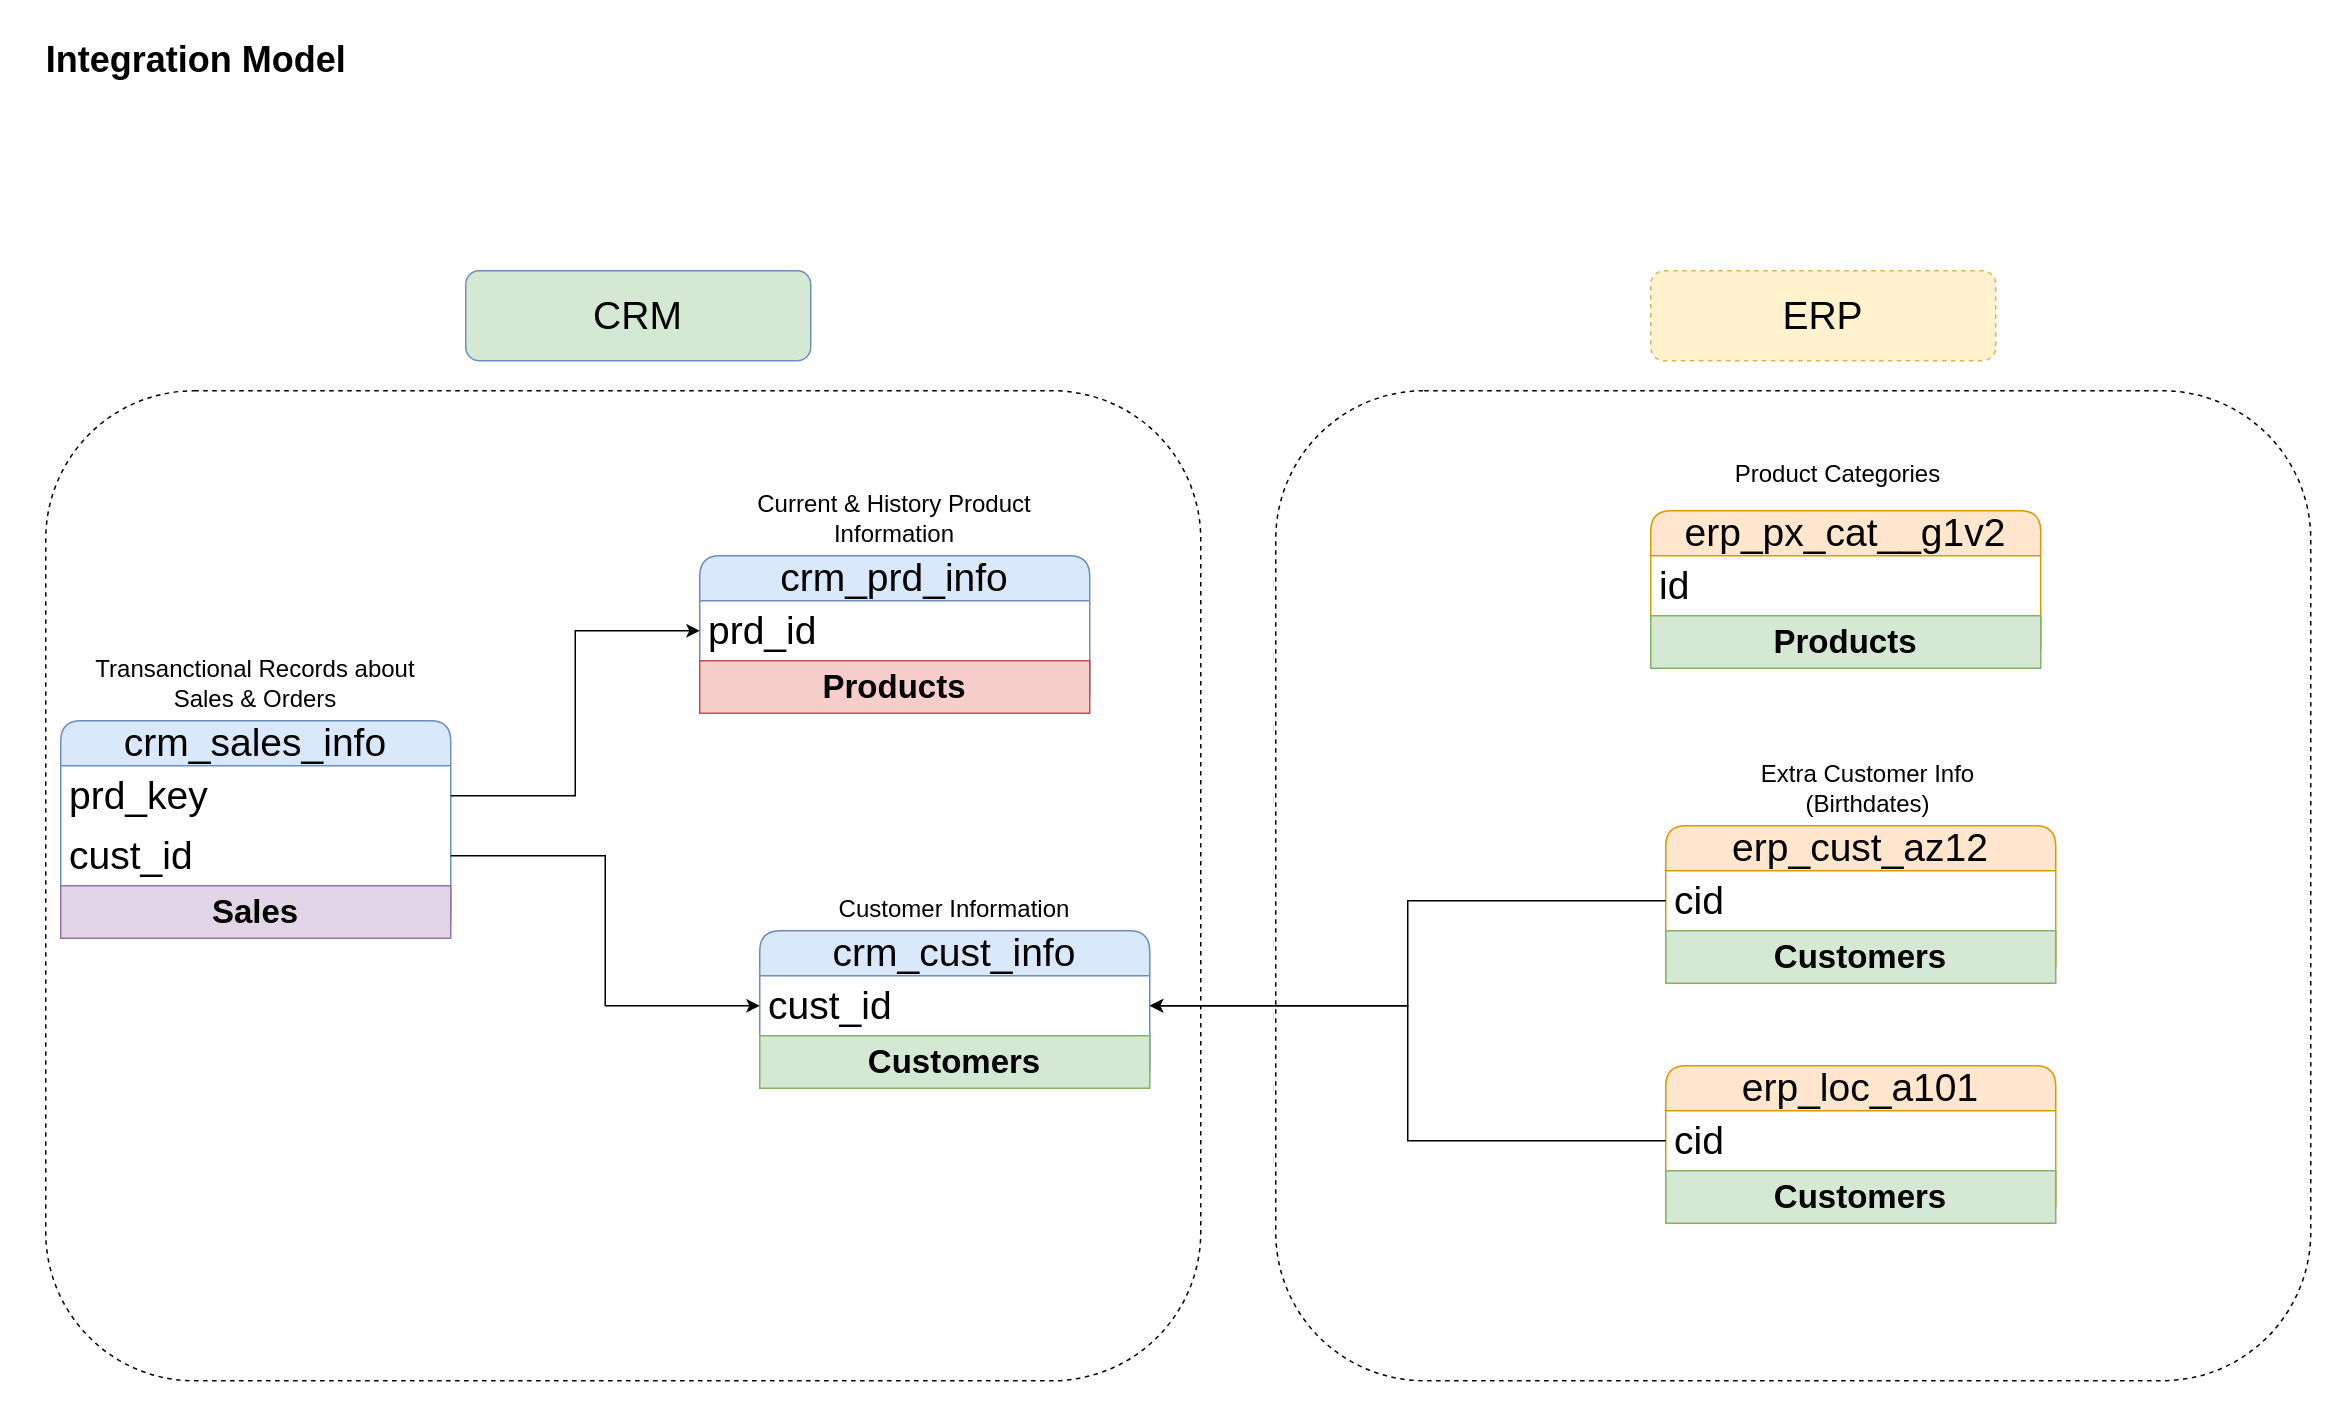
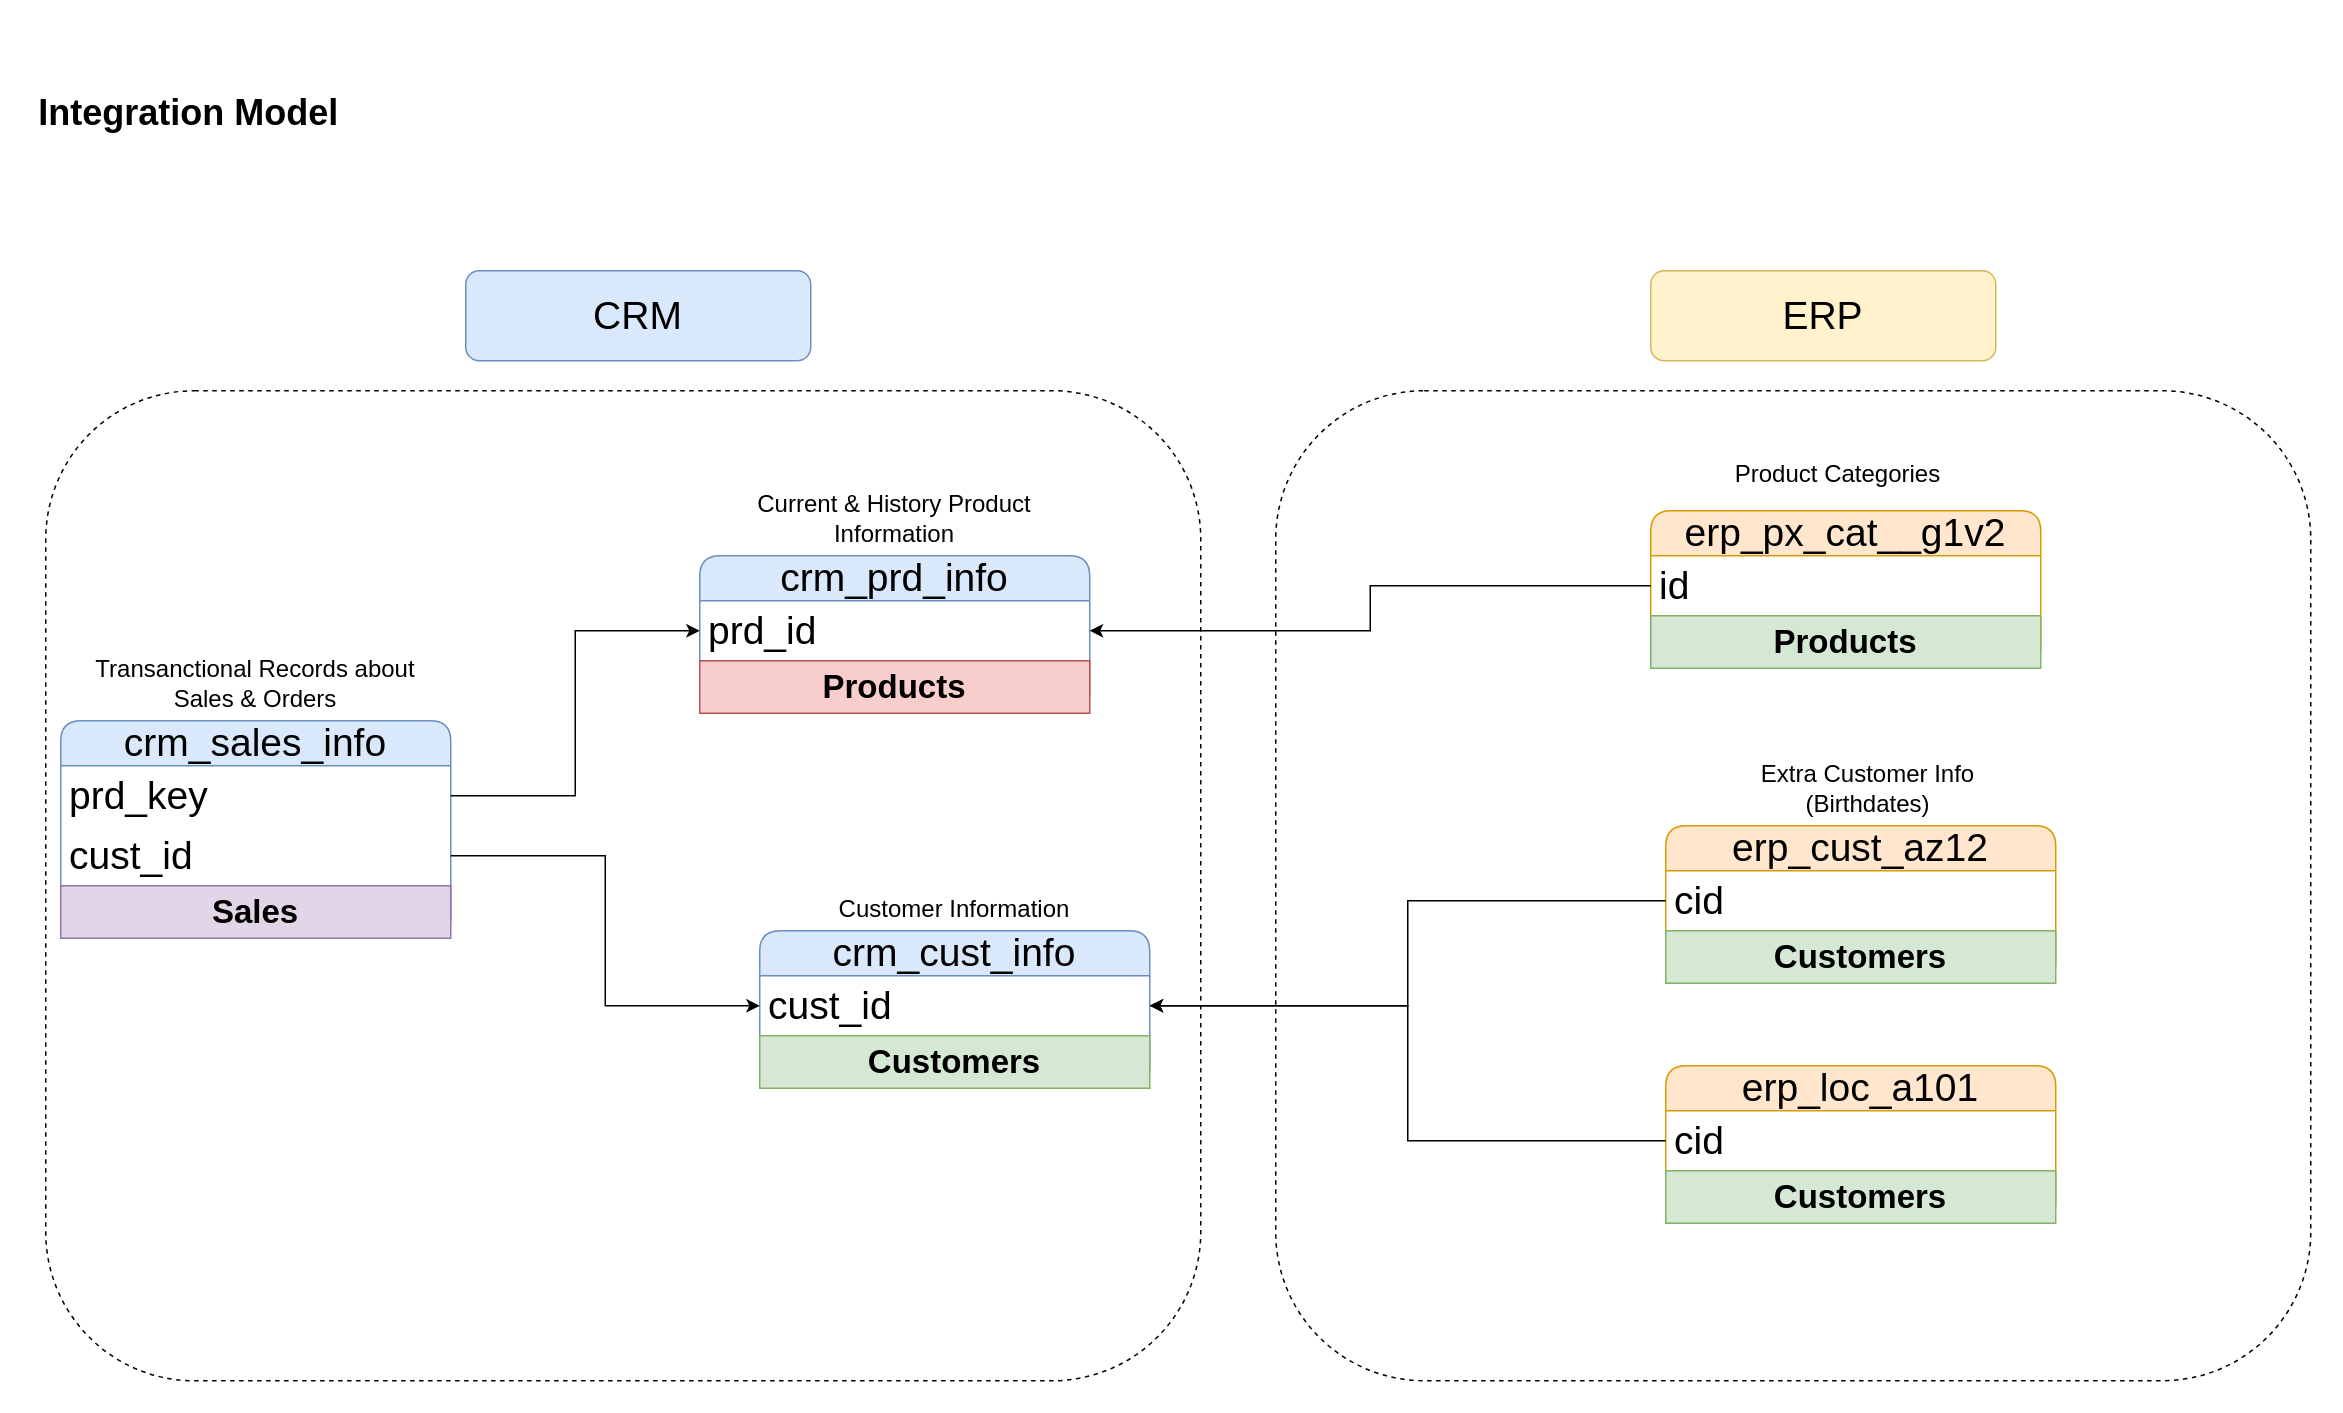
- <mxCell id="2" value="&lt;b&gt;&lt;font style=&quot;font-size: 24px;&quot;&gt;Integration Model&lt;/font&gt;&lt;/b&gt;" style="text;html=1;align=center;verticalAlign=middle;resizable=0;points=[];autosize=1;strokeColor=none;fillColor=none;" parent="1" vertex="1"><mxGeometry x="20" y="20" width="220" height="40" as="geometry" /></mxCell>
+ <mxCell id="2" value="&lt;b&gt;&lt;font style=&quot;font-size: 24px;&quot;&gt;Integration Model&lt;/font&gt;&lt;/b&gt;" style="text;html=1;align=center;verticalAlign=middle;resizable=0;points=[];autosize=1;strokeColor=none;fillColor=none;" parent="1" vertex="1"><mxGeometry x="15" y="55" width="220" height="40" as="geometry" /></mxCell>
- <mxCell id="34" value="&lt;font style=&quot;font-size: 26px;&quot;&gt;CRM&lt;/font&gt;" style="rounded=1;whiteSpace=wrap;html=1;fillColor=#d5e8d4;strokeColor=#6c8ebf;" parent="1" vertex="1"><mxGeometry x="310" y="180" width="230" height="60" as="geometry" /></mxCell>
+ <mxCell id="34" value="&lt;font style=&quot;font-size: 26px;&quot;&gt;CRM&lt;/font&gt;" style="rounded=1;whiteSpace=wrap;html=1;fillColor=#dae8fc;strokeColor=#6c8ebf;" parent="1" vertex="1"><mxGeometry x="310" y="180" width="230" height="60" as="geometry" /></mxCell>
- <mxCell id="35" value="&lt;font style=&quot;font-size: 26px;&quot;&gt;ERP&lt;/font&gt;" style="rounded=1;whiteSpace=wrap;html=1;fillColor=#fff2cc;strokeColor=#d6b656;dashed=1;" parent="1" vertex="1"><mxGeometry x="1100" y="180" width="230" height="60" as="geometry" /></mxCell>
+ <mxCell id="35" value="&lt;font style=&quot;font-size: 26px;&quot;&gt;ERP&lt;/font&gt;" style="rounded=1;whiteSpace=wrap;html=1;fillColor=#fff2cc;strokeColor=#d6b656;" parent="1" vertex="1"><mxGeometry x="1100" y="180" width="230" height="60" as="geometry" /></mxCell>
+ <mxCell id="31" style="edgeStyle=orthogonalEdgeStyle;rounded=0;orthogonalLoop=1;jettySize=auto;html=1;exitX=0;exitY=0.5;exitDx=0;exitDy=0;entryX=1;entryY=0.5;entryDx=0;entryDy=0;" parent="1" source="28" target="8" edge="1"><mxGeometry relative="1" as="geometry" /></mxCell>
